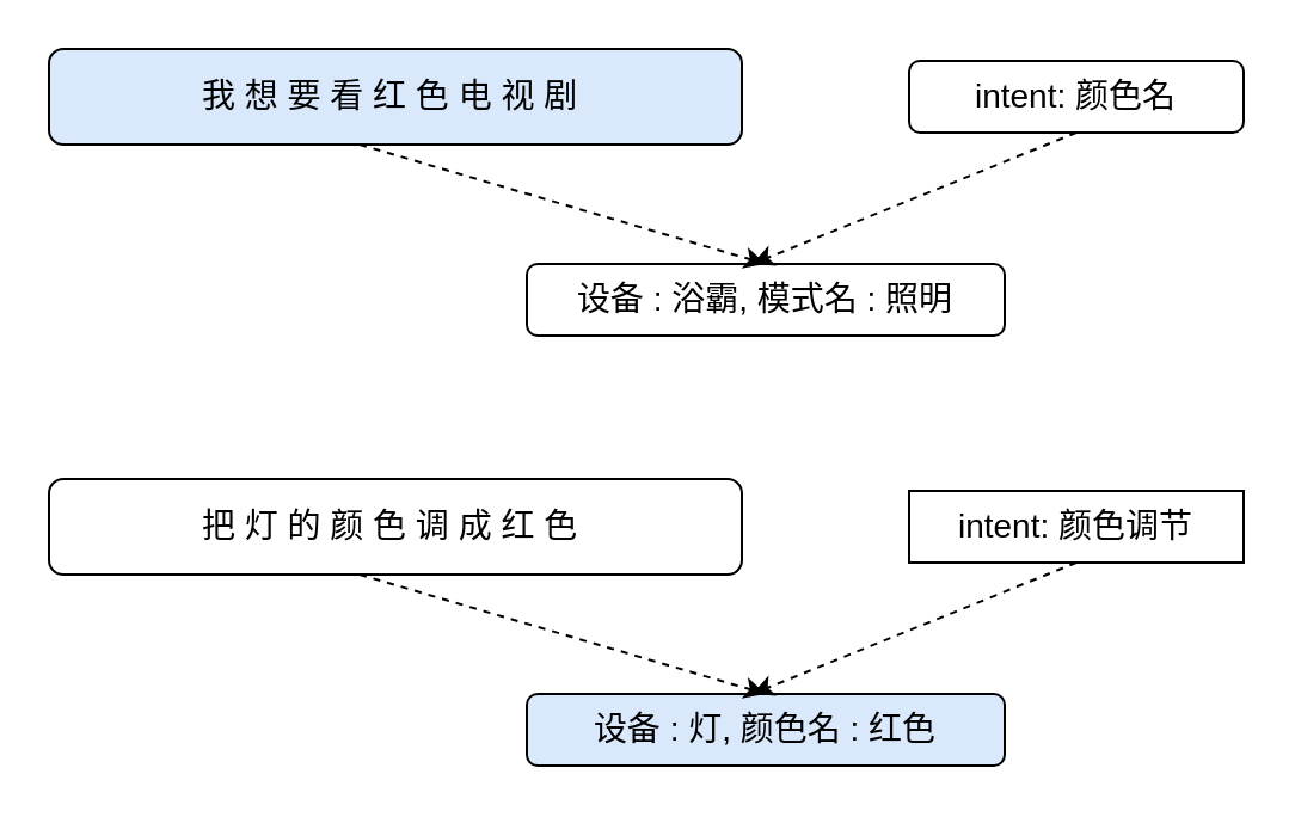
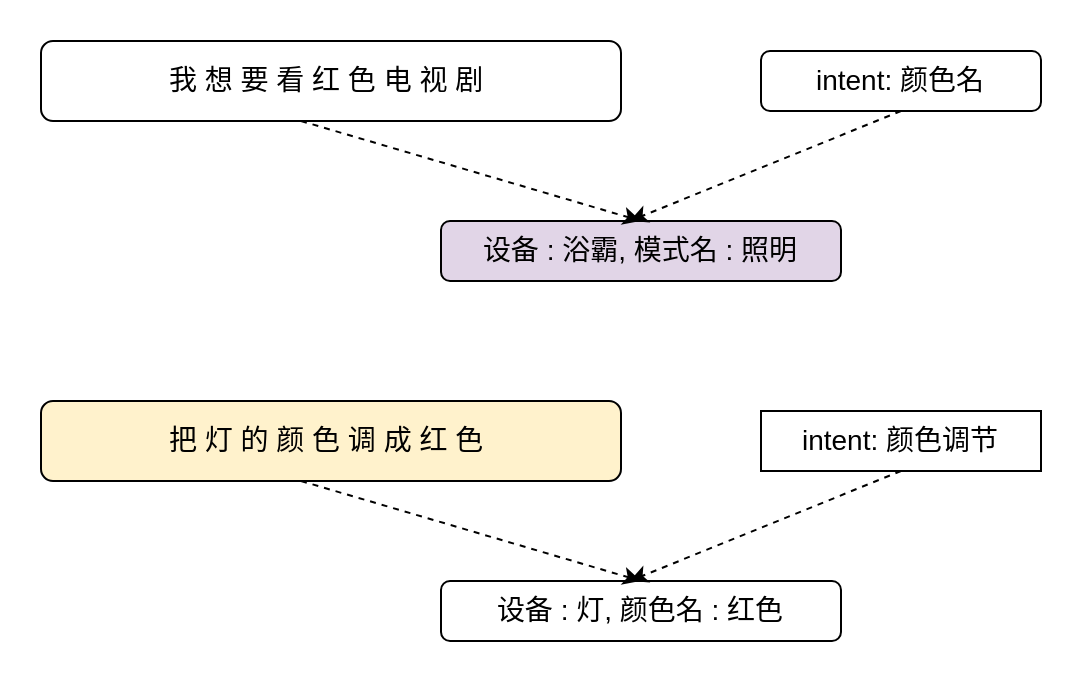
- <mxCell id="2" value="&lt;font style=&quot;font-size: 14px&quot;&gt;我 想 要 看 红 色 电 视 剧&amp;nbsp;&lt;/font&gt;" style="rounded=1;whiteSpace=wrap;html=1;fillColor=#dae8fc;" vertex="1" parent="1"><mxGeometry x="20" y="20" width="290" height="40" as="geometry" /></mxCell>
+ <mxCell id="2" value="&lt;font style=&quot;font-size: 14px&quot;&gt;我 想 要 看 红 色 电 视 剧&amp;nbsp;&lt;/font&gt;" style="rounded=1;whiteSpace=wrap;html=1;" vertex="1" parent="1"><mxGeometry x="20" y="20" width="290" height="40" as="geometry" /></mxCell>
- <mxCell id="4" value="&lt;font style=&quot;font-size: 14px&quot;&gt;设备 : 浴霸, 模式名 : 照明&lt;/font&gt;" style="rounded=1;whiteSpace=wrap;html=1;" vertex="1" parent="1"><mxGeometry x="220" y="110" width="200" height="30" as="geometry" /></mxCell>
+ <mxCell id="4" value="&lt;font style=&quot;font-size: 14px&quot;&gt;设备 : 浴霸, 模式名 : 照明&lt;/font&gt;" style="rounded=1;whiteSpace=wrap;html=1;fillColor=#e1d5e7;" vertex="1" parent="1"><mxGeometry x="220" y="110" width="200" height="30" as="geometry" /></mxCell>
- <mxCell id="7" value="&lt;span style=&quot;font-size: 14px&quot;&gt;把 灯 的 颜 色 调 成 红 色&amp;nbsp;&lt;/span&gt;" style="rounded=1;whiteSpace=wrap;html=1;" vertex="1" parent="1"><mxGeometry x="20" y="200" width="290" height="40" as="geometry" /></mxCell>
+ <mxCell id="7" value="&lt;span style=&quot;font-size: 14px&quot;&gt;把 灯 的 颜 色 调 成 红 色&amp;nbsp;&lt;/span&gt;" style="rounded=1;whiteSpace=wrap;html=1;fillColor=#fff2cc;" vertex="1" parent="1"><mxGeometry x="20" y="200" width="290" height="40" as="geometry" /></mxCell>
- <mxCell id="9" value="&lt;font style=&quot;font-size: 14px&quot;&gt;设备 : 灯, 颜色名 : 红色&lt;/font&gt;" style="rounded=1;whiteSpace=wrap;html=1;fillColor=#dae8fc;" vertex="1" parent="1"><mxGeometry x="220" y="290" width="200" height="30" as="geometry" /></mxCell>
+ <mxCell id="9" value="&lt;font style=&quot;font-size: 14px&quot;&gt;设备 : 灯, 颜色名 : 红色&lt;/font&gt;" style="rounded=1;whiteSpace=wrap;html=1;" vertex="1" parent="1"><mxGeometry x="220" y="290" width="200" height="30" as="geometry" /></mxCell>
